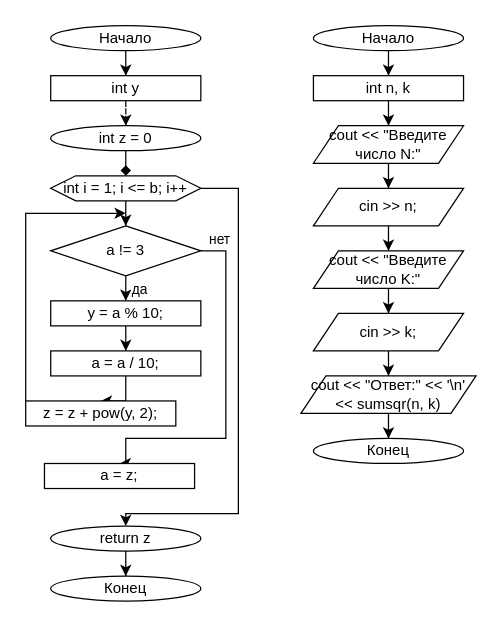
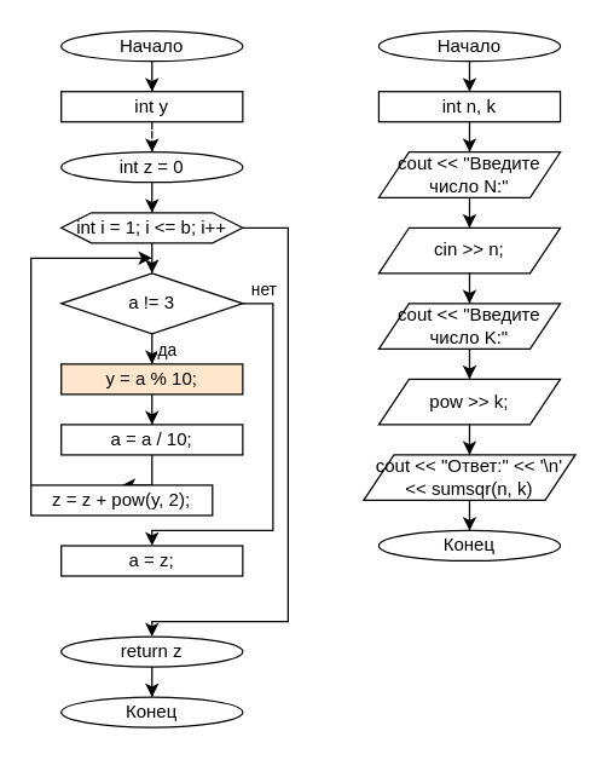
- <mxCell id="22" style="edgeStyle=orthogonalEdgeStyle;rounded=0;orthogonalLoop=1;jettySize=auto;html=1;entryX=0.5;entryY=0;entryDx=0;entryDy=0;endArrow=diamond;" edge="1" parent="1" source="23" target="26"><mxGeometry relative="1" as="geometry" /></mxCell>
+ <mxCell id="22" style="edgeStyle=orthogonalEdgeStyle;rounded=0;orthogonalLoop=1;jettySize=auto;html=1;entryX=0.5;entryY=0;entryDx=0;entryDy=0;" edge="1" parent="1" source="23" target="26"><mxGeometry relative="1" as="geometry" /></mxCell>
- <mxCell id="33" value="y = a % 10;" style="rounded=0;whiteSpace=wrap;html=1;" vertex="1" parent="1"><mxGeometry x="40" y="240" width="120" height="20" as="geometry" /></mxCell>
+ <mxCell id="33" value="y = a % 10;" style="rounded=0;whiteSpace=wrap;html=1;fillColor=#ffe6cc;" vertex="1" parent="1"><mxGeometry x="40" y="240" width="120" height="20" as="geometry" /></mxCell>
- <mxCell id="19" value="cin &amp;gt;&amp;gt; k;" style="shape=parallelogram;perimeter=parallelogramPerimeter;whiteSpace=wrap;html=1;fixedSize=1;" vertex="1" parent="1"><mxGeometry x="250" y="250" width="120" height="30" as="geometry" /></mxCell>
+ <mxCell id="19" value="pow &amp;gt;&amp;gt; k;" style="shape=parallelogram;perimeter=parallelogramPerimeter;whiteSpace=wrap;html=1;fixedSize=1;" vertex="1" parent="1"><mxGeometry x="250" y="250" width="120" height="30" as="geometry" /></mxCell>
- <mxCell id="38" value="a = z;" style="rounded=0;whiteSpace=wrap;html=1;" vertex="1" parent="1"><mxGeometry x="35" y="370" width="120" height="20" as="geometry" /></mxCell>
+ <mxCell id="38" value="a = z;" style="rounded=0;whiteSpace=wrap;html=1;" vertex="1" parent="1"><mxGeometry x="40" y="360" width="120" height="20" as="geometry" /></mxCell>
